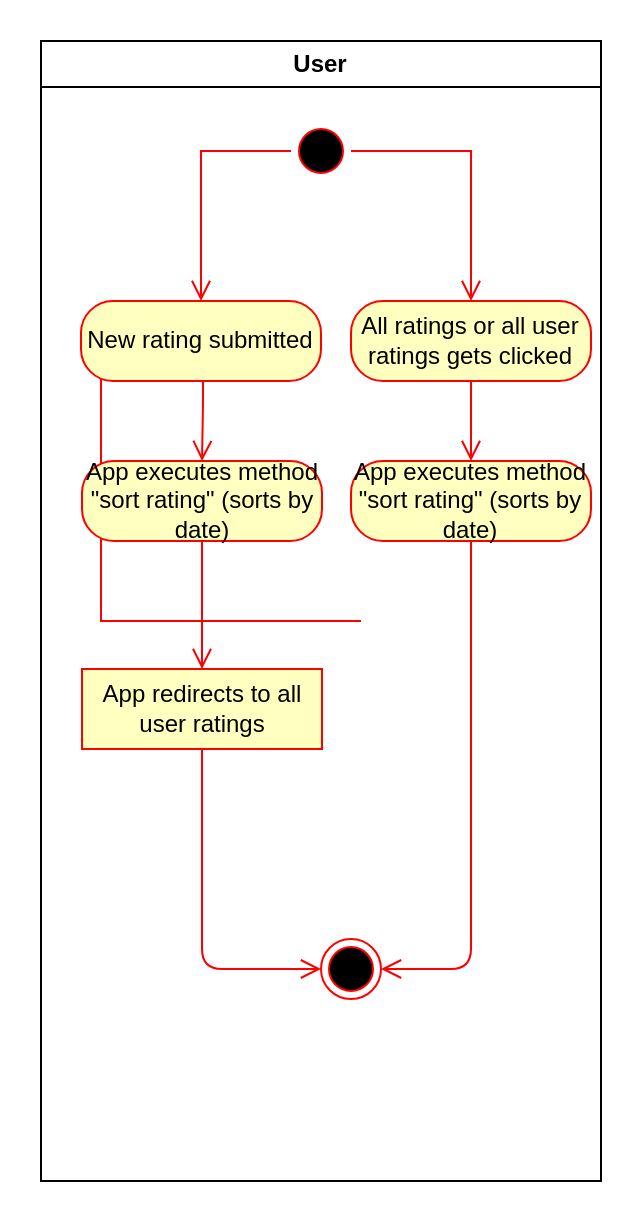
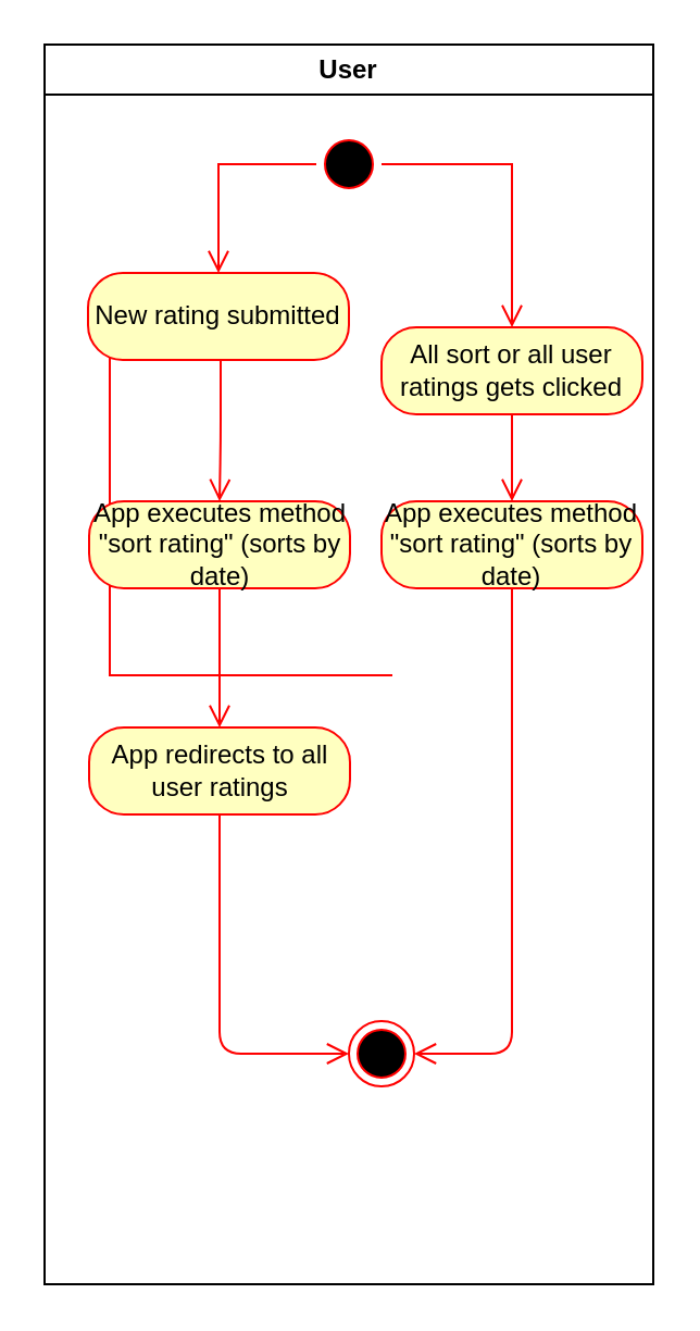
- <mxCell id="6" value="New rating submitted&lt;br&gt;" style="rounded=1;whiteSpace=wrap;html=1;arcSize=40;fontColor=#000000;fillColor=#ffffc0;strokeColor=#ff0000;" vertex="1" parent="2"><mxGeometry x="20" y="130" width="120" height="40" as="geometry" /></mxCell>
+ <mxCell id="6" value="New rating submitted&lt;br&gt;" style="rounded=1;whiteSpace=wrap;html=1;arcSize=40;fontColor=#000000;fillColor=#ffffc0;strokeColor=#ff0000;" vertex="1" parent="2"><mxGeometry x="20" y="105" width="120" height="40" as="geometry" /></mxCell>
- <mxCell id="12" value="All ratings or all user ratings gets clicked" style="rounded=1;whiteSpace=wrap;html=1;arcSize=40;fontColor=#000000;fillColor=#ffffc0;strokeColor=#ff0000;" vertex="1" parent="2"><mxGeometry x="155" y="130" width="120" height="40" as="geometry" /></mxCell>
+ <mxCell id="12" value="All sort or all user ratings gets clicked" style="rounded=1;whiteSpace=wrap;html=1;arcSize=40;fontColor=#000000;fillColor=#ffffc0;strokeColor=#ff0000;" vertex="1" parent="2"><mxGeometry x="155" y="130" width="120" height="40" as="geometry" /></mxCell>
- <mxCell id="10" value="App redirects to all user ratings" style="whiteSpace=wrap;html=1;arcSize=40;fontColor=#000000;fillColor=#ffffc0;strokeColor=#ff0000;rounded=0;" vertex="1" parent="2"><mxGeometry x="20.5" y="314" width="120" height="40" as="geometry" /></mxCell>
+ <mxCell id="10" value="App redirects to all user ratings" style="rounded=1;whiteSpace=wrap;html=1;arcSize=40;fontColor=#000000;fillColor=#ffffc0;strokeColor=#ff0000;" vertex="1" parent="2"><mxGeometry x="20.5" y="314" width="120" height="40" as="geometry" /></mxCell>
